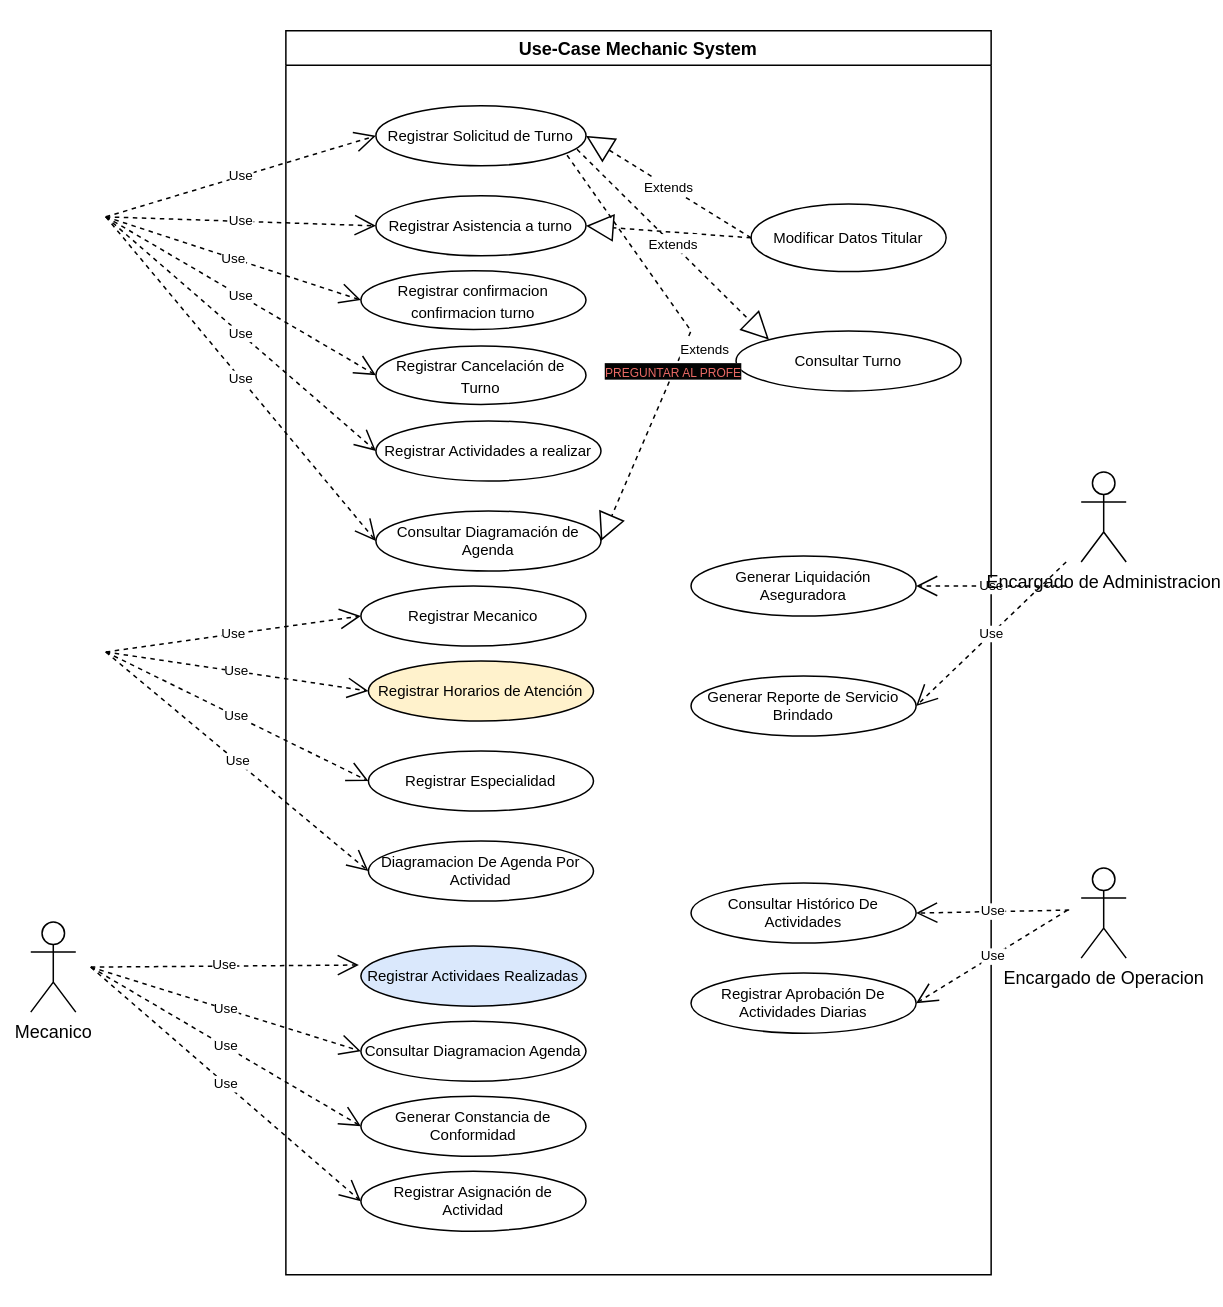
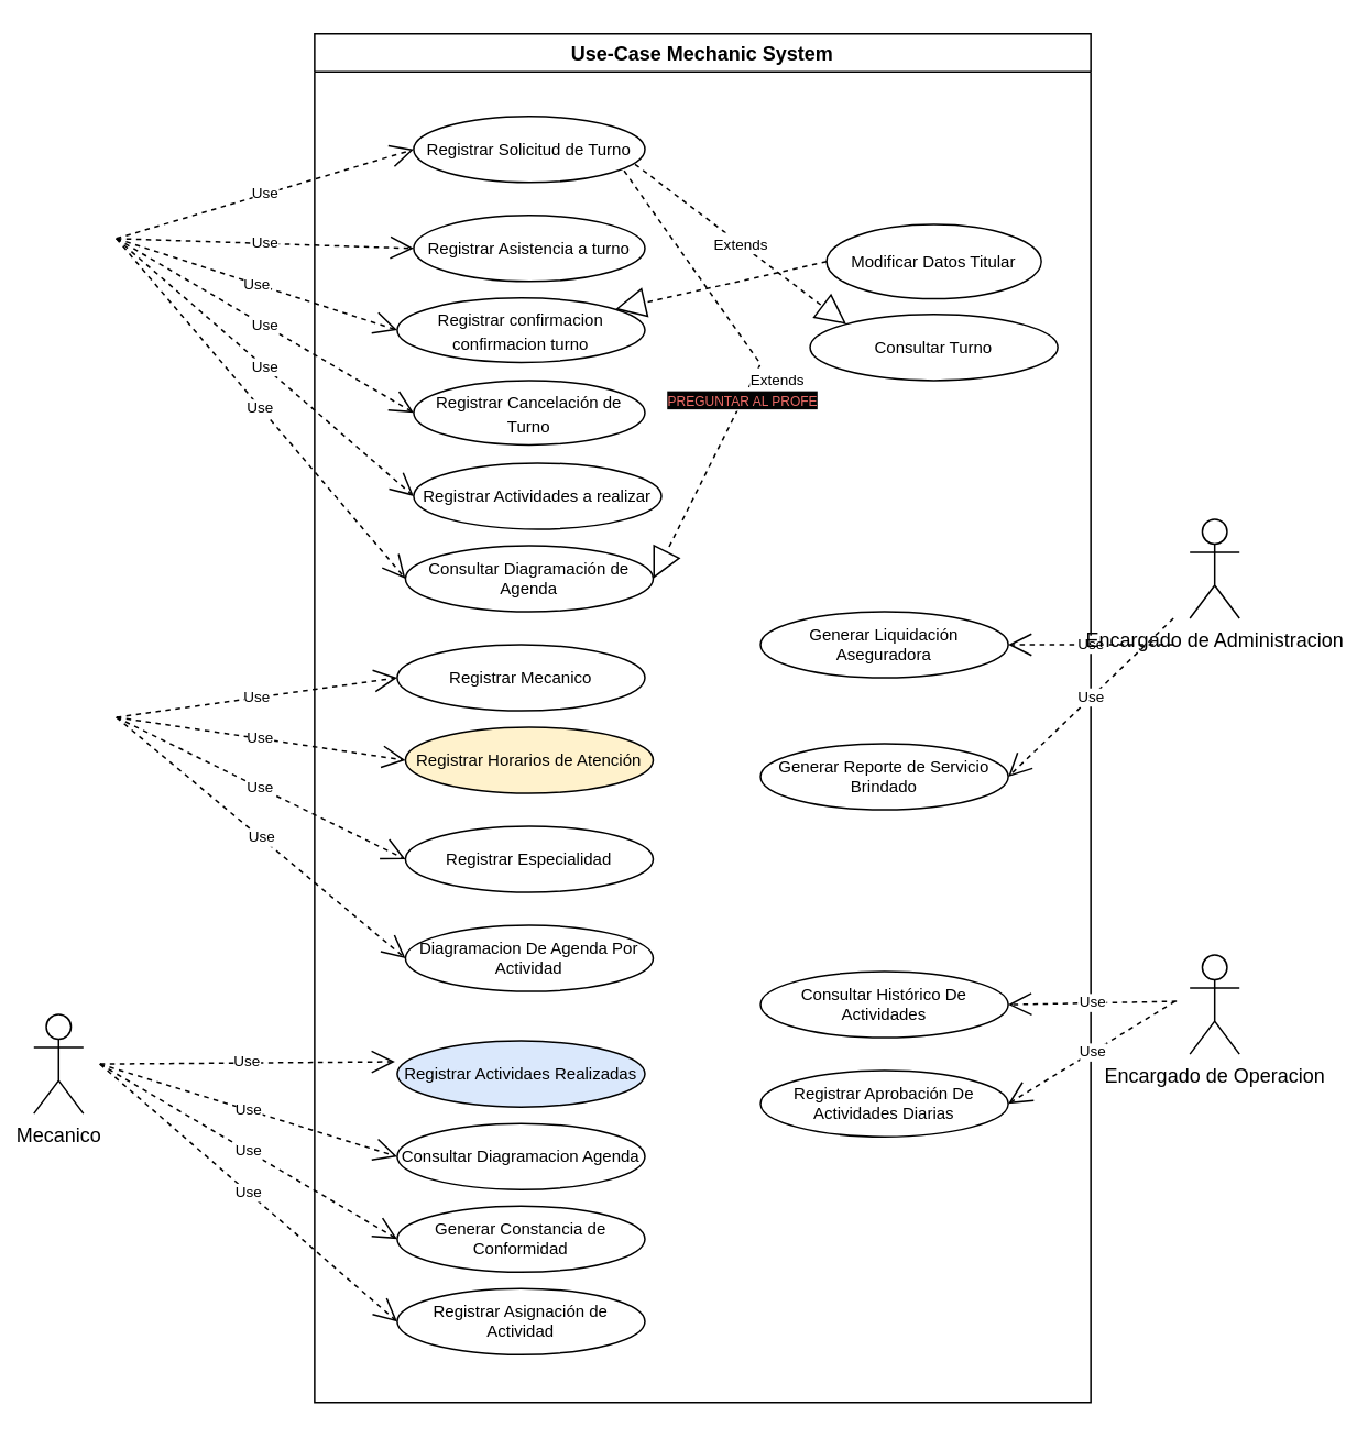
- <mxCell id="11" value="&lt;font style=&quot;font-size: 9px;&quot;&gt;Extends&lt;/font&gt;" style="endArrow=block;endSize=16;endFill=0;html=1;rounded=0;dashed=1;entryX=1;entryY=0.5;entryDx=0;entryDy=0;exitX=0;exitY=0.5;exitDx=0;exitDy=0;" edge="1" parent="3" source="5" target="4"><mxGeometry width="160" relative="1" as="geometry"><mxPoint x="310" y="140" as="sourcePoint" /><mxPoint x="210" y="140" as="targetPoint" /></mxGeometry></mxCell>
- <mxCell id="9" value="" style="endArrow=block;endSize=16;endFill=0;html=1;rounded=0;dashed=1;entryX=1;entryY=0.5;entryDx=0;entryDy=0;exitX=0;exitY=0.5;exitDx=0;exitDy=0;" edge="1" parent="3" source="5" target="8"><mxGeometry width="160" relative="1" as="geometry"><mxPoint x="260" y="170" as="sourcePoint" /><mxPoint x="280" y="130" as="targetPoint" /></mxGeometry></mxCell>
+ <mxCell id="9" value="" style="endArrow=block;endSize=16;endFill=0;html=1;rounded=0;dashed=1;exitX=0;exitY=0.5;exitDx=0;exitDy=0;" edge="1" parent="3" source="5" target="6"><mxGeometry width="160" relative="1" as="geometry"><mxPoint x="260" y="170" as="sourcePoint" /><mxPoint x="280" y="130" as="targetPoint" /></mxGeometry></mxCell>
- <mxCell id="10" value="Consultar Turno" style="ellipse;whiteSpace=wrap;html=1;fontSize=10;" vertex="1" parent="3"><mxGeometry x="300" y="200" width="150" height="40" as="geometry" /></mxCell>
+ <mxCell id="10" value="Consultar Turno" style="ellipse;whiteSpace=wrap;html=1;fontSize=10;" vertex="1" parent="3"><mxGeometry x="300" y="170" width="150" height="40" as="geometry" /></mxCell>
- <mxCell id="25" value="Consultar Diagramación de Agenda" style="ellipse;whiteSpace=wrap;html=1;fontSize=10;" vertex="1" parent="3"><mxGeometry x="60" y="320" width="150" height="40" as="geometry" /></mxCell>
+ <mxCell id="25" value="Consultar Diagramación de Agenda" style="ellipse;whiteSpace=wrap;html=1;fontSize=10;" vertex="1" parent="3"><mxGeometry x="55" y="310" width="150" height="40" as="geometry" /></mxCell>
